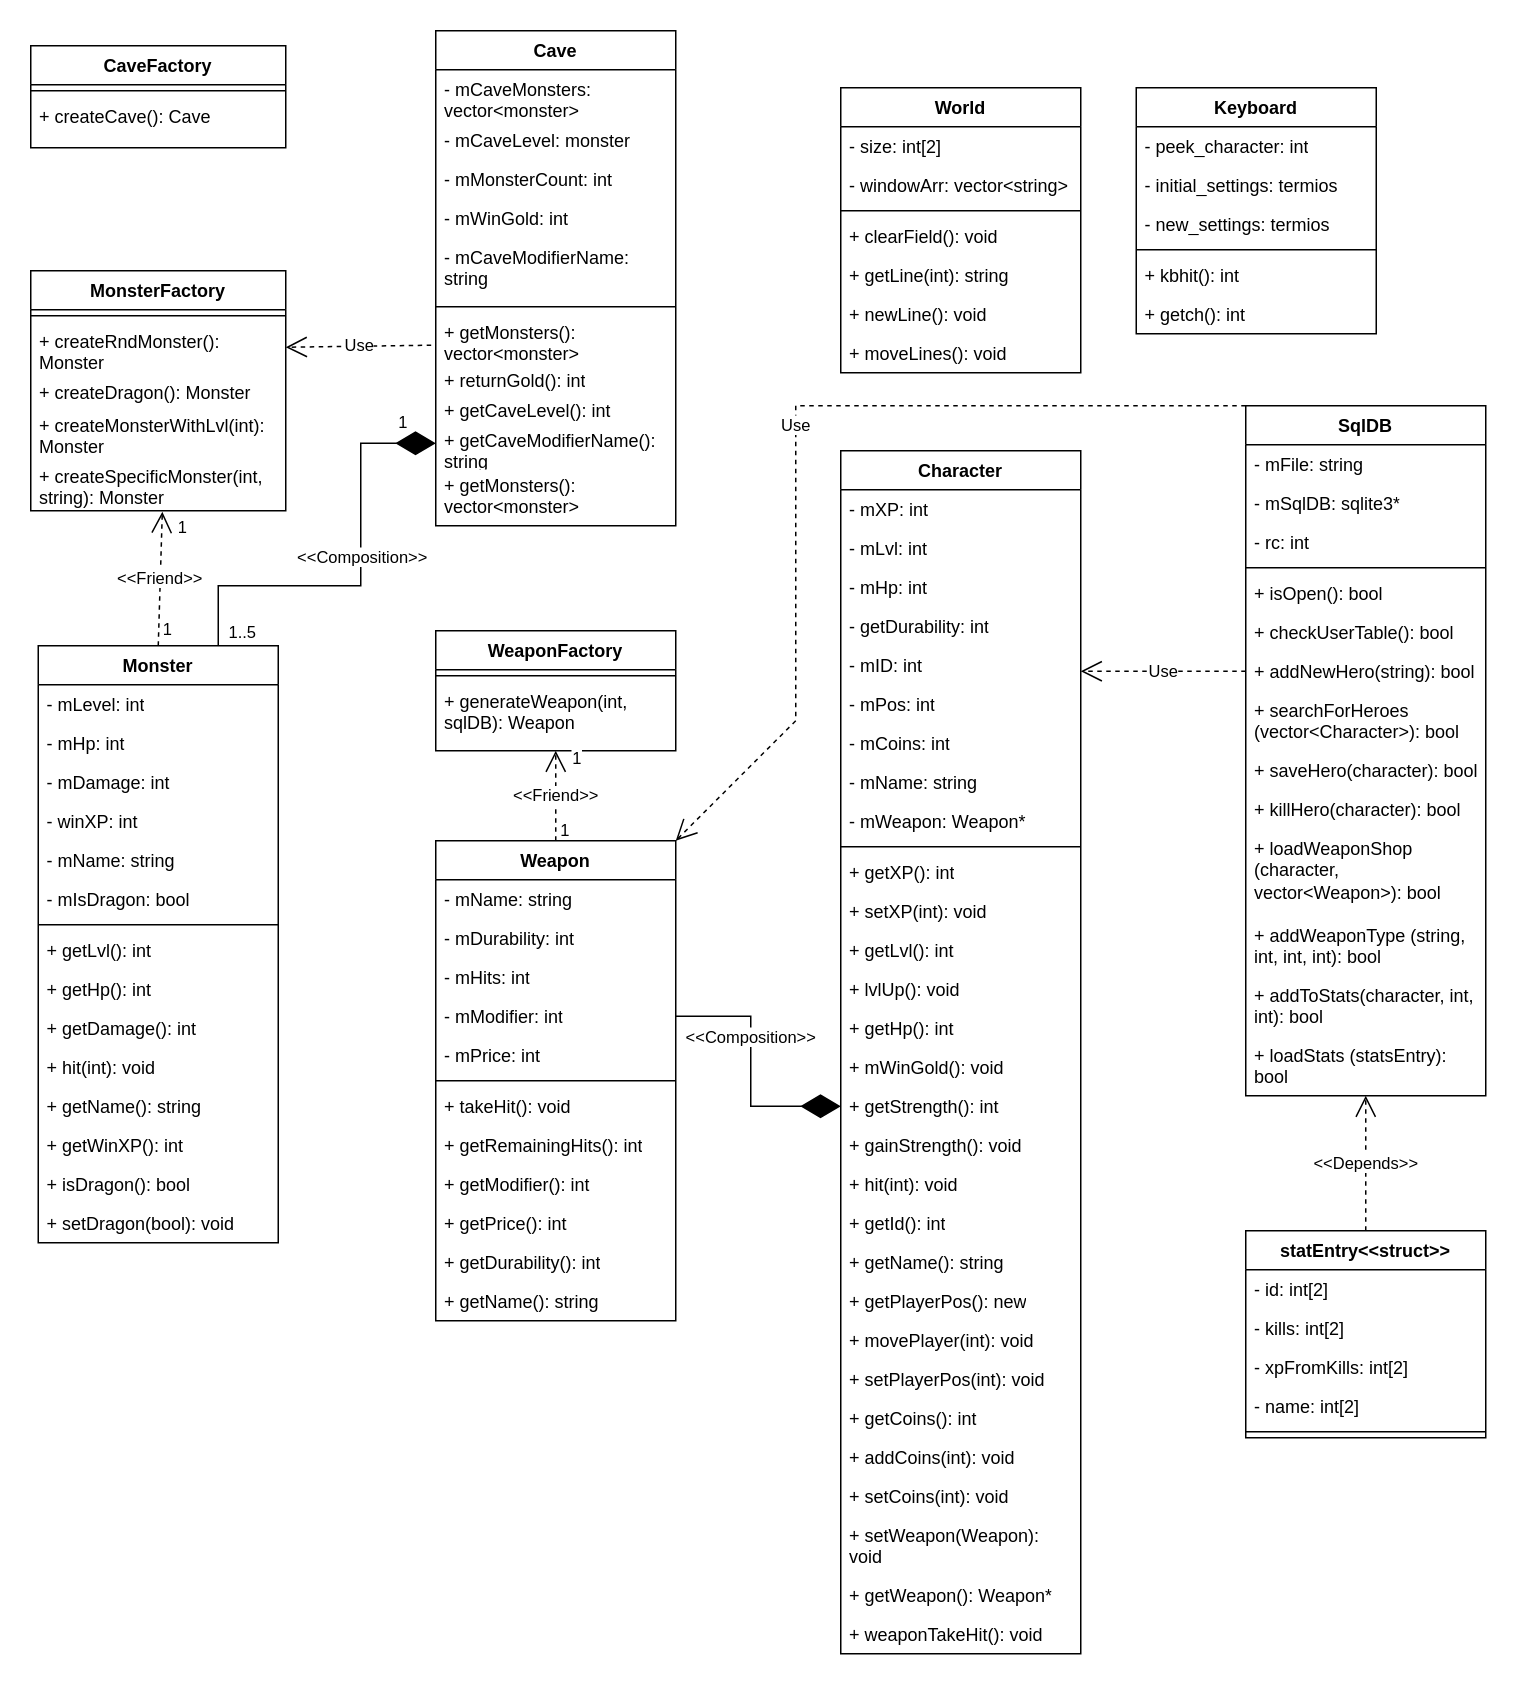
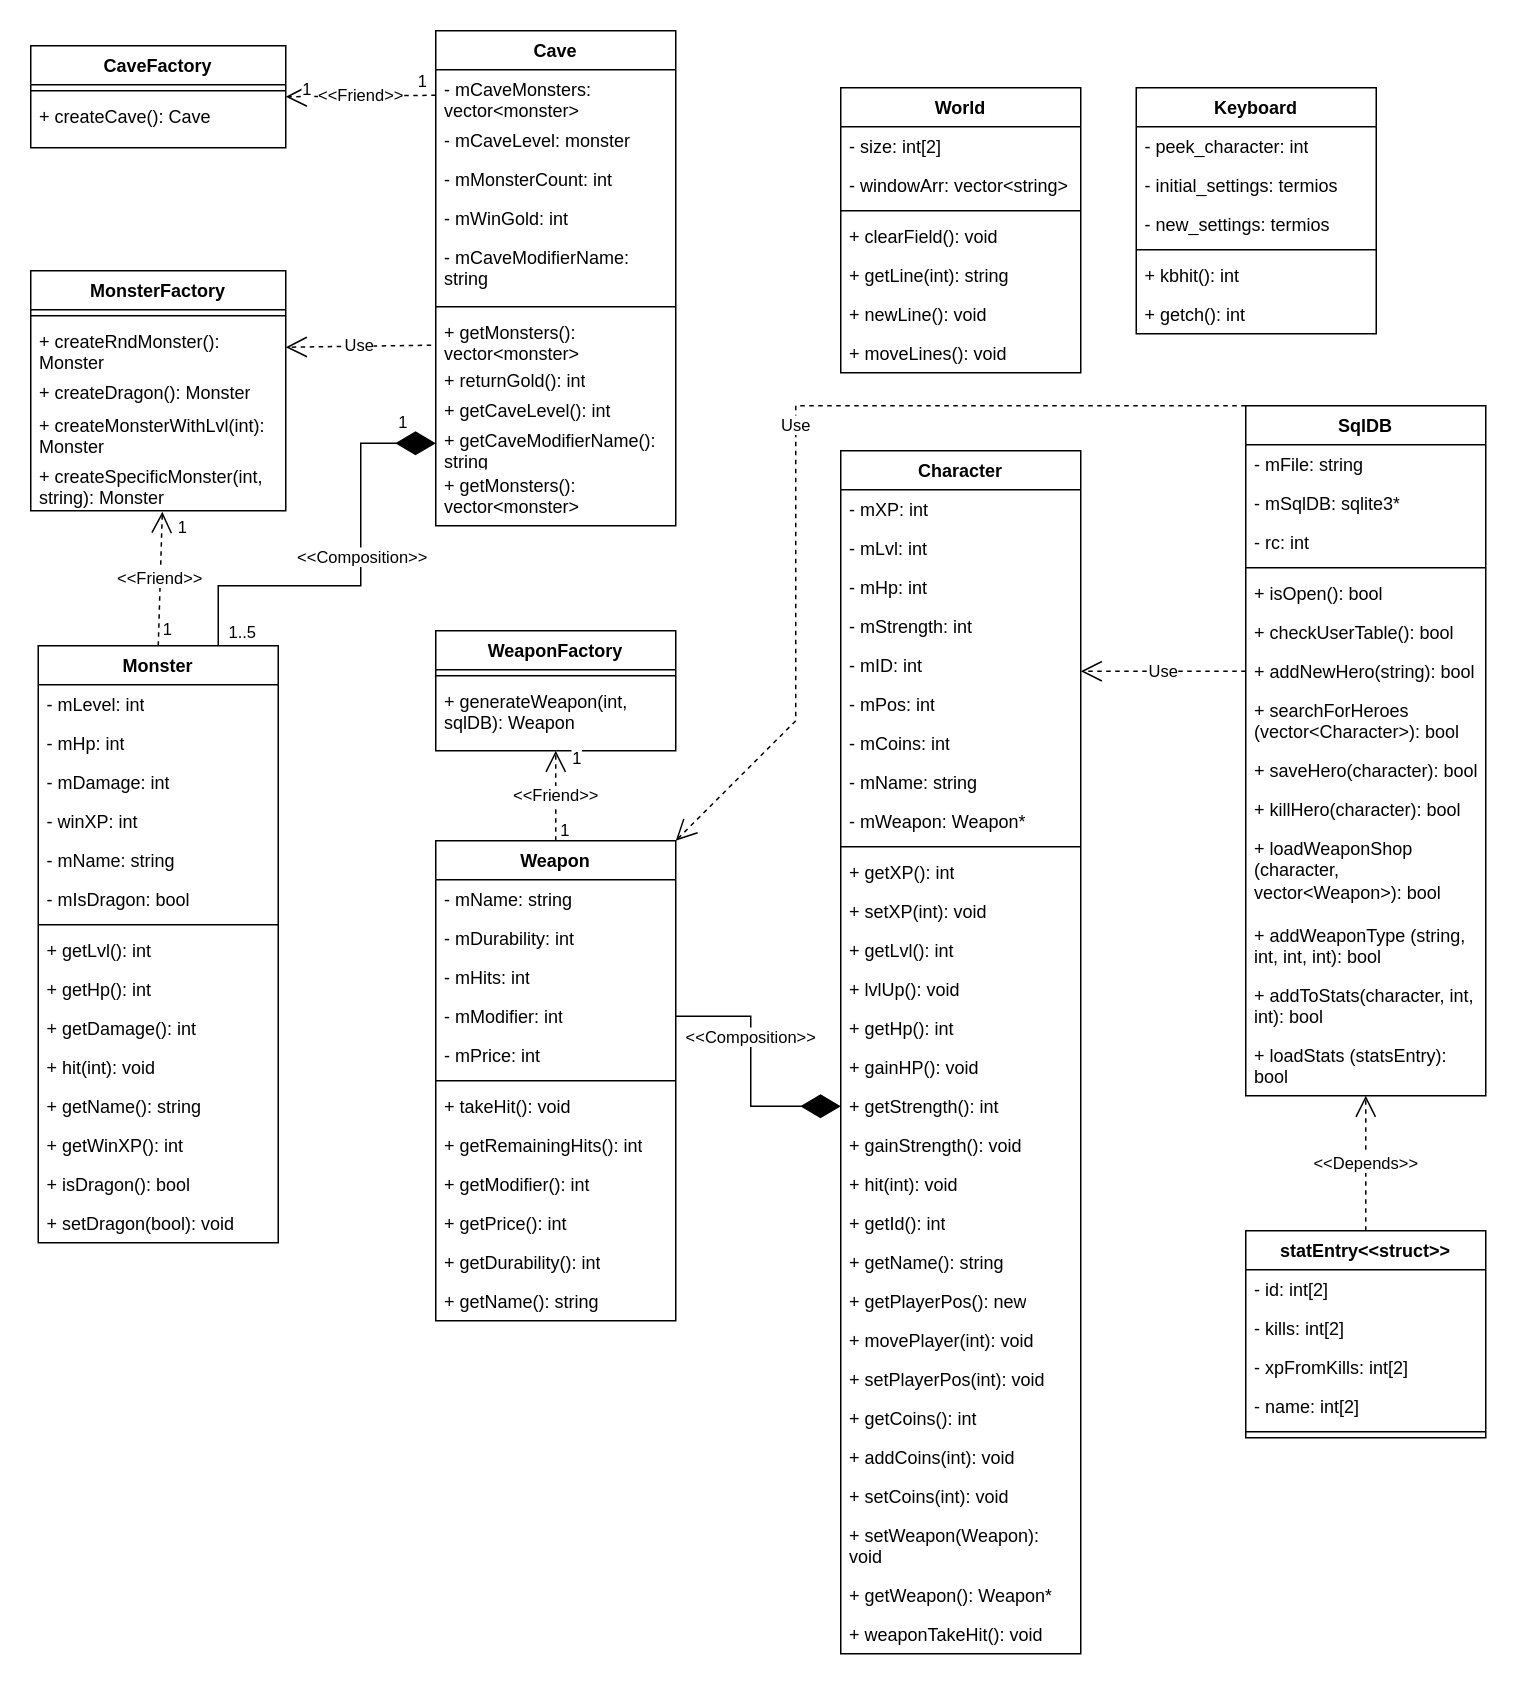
+ <mxCell id="99" value="&amp;lt;&amp;lt;Friend&amp;gt;&amp;gt;" style="endArrow=open;endSize=12;dashed=1;html=1;rounded=0;exitX=0;exitY=0.5;exitDx=0;exitDy=0;entryX=1;entryY=0.5;entryDx=0;entryDy=0;" parent="1" source="45" target="41" edge="1"><mxGeometry width="160" relative="1" as="geometry"><mxPoint x="297" y="240" as="sourcePoint" /><mxPoint x="240" y="100" as="targetPoint" /></mxGeometry></mxCell>
+ <mxCell id="100" value="1" style="edgeLabel;html=1;align=center;verticalAlign=middle;resizable=0;points=[];" parent="99" vertex="1" connectable="0"><mxGeometry x="0.719" y="-5" relative="1" as="geometry"><mxPoint as="offset" /></mxGeometry></mxCell>
+ <mxCell id="101" value="1" style="edgeLabel;html=1;align=center;verticalAlign=middle;resizable=0;points=[];" parent="99" vertex="1" connectable="0"><mxGeometry x="-0.669" y="2" relative="1" as="geometry"><mxPoint x="7" y="-12" as="offset" /></mxGeometry></mxCell>
- <mxCell id="61" value="- getDurability: int" style="text;strokeColor=none;fillColor=none;align=left;verticalAlign=top;spacingLeft=4;spacingRight=4;overflow=hidden;rotatable=0;points=[[0,0.5],[1,0.5]];portConstraint=eastwest;whiteSpace=wrap;html=1;" parent="57" vertex="1"><mxGeometry y="104" width="160" height="26" as="geometry" /></mxCell>
+ <mxCell id="61" value="- mStrength: int" style="text;strokeColor=none;fillColor=none;align=left;verticalAlign=top;spacingLeft=4;spacingRight=4;overflow=hidden;rotatable=0;points=[[0,0.5],[1,0.5]];portConstraint=eastwest;whiteSpace=wrap;html=1;" parent="57" vertex="1"><mxGeometry y="104" width="160" height="26" as="geometry" /></mxCell>
- <mxCell id="73" value="+ mWinGold(): void" style="text;strokeColor=none;fillColor=none;align=left;verticalAlign=top;spacingLeft=4;spacingRight=4;overflow=hidden;rotatable=0;points=[[0,0.5],[1,0.5]];portConstraint=eastwest;whiteSpace=wrap;html=1;" parent="57" vertex="1"><mxGeometry y="398" width="160" height="26" as="geometry" /></mxCell>
+ <mxCell id="73" value="+ gainHP(): void" style="text;strokeColor=none;fillColor=none;align=left;verticalAlign=top;spacingLeft=4;spacingRight=4;overflow=hidden;rotatable=0;points=[[0,0.5],[1,0.5]];portConstraint=eastwest;whiteSpace=wrap;html=1;" parent="57" vertex="1"><mxGeometry y="398" width="160" height="26" as="geometry" /></mxCell>
